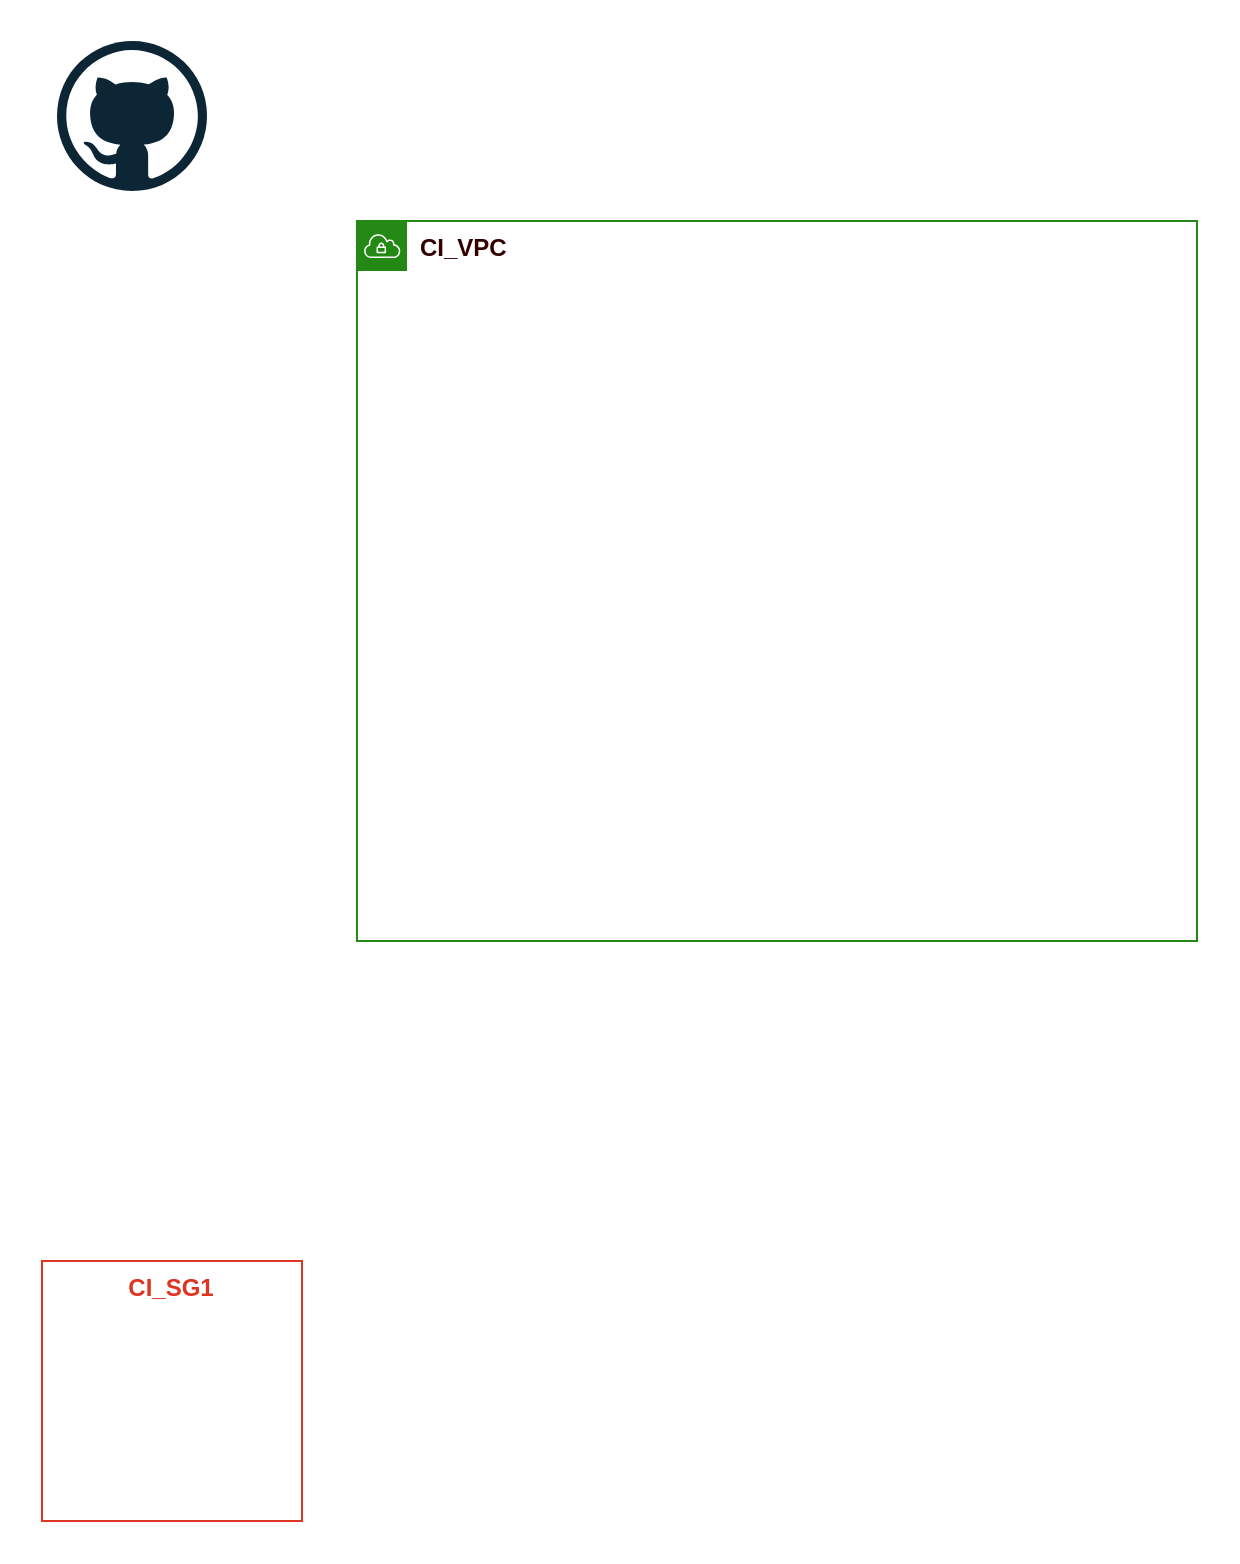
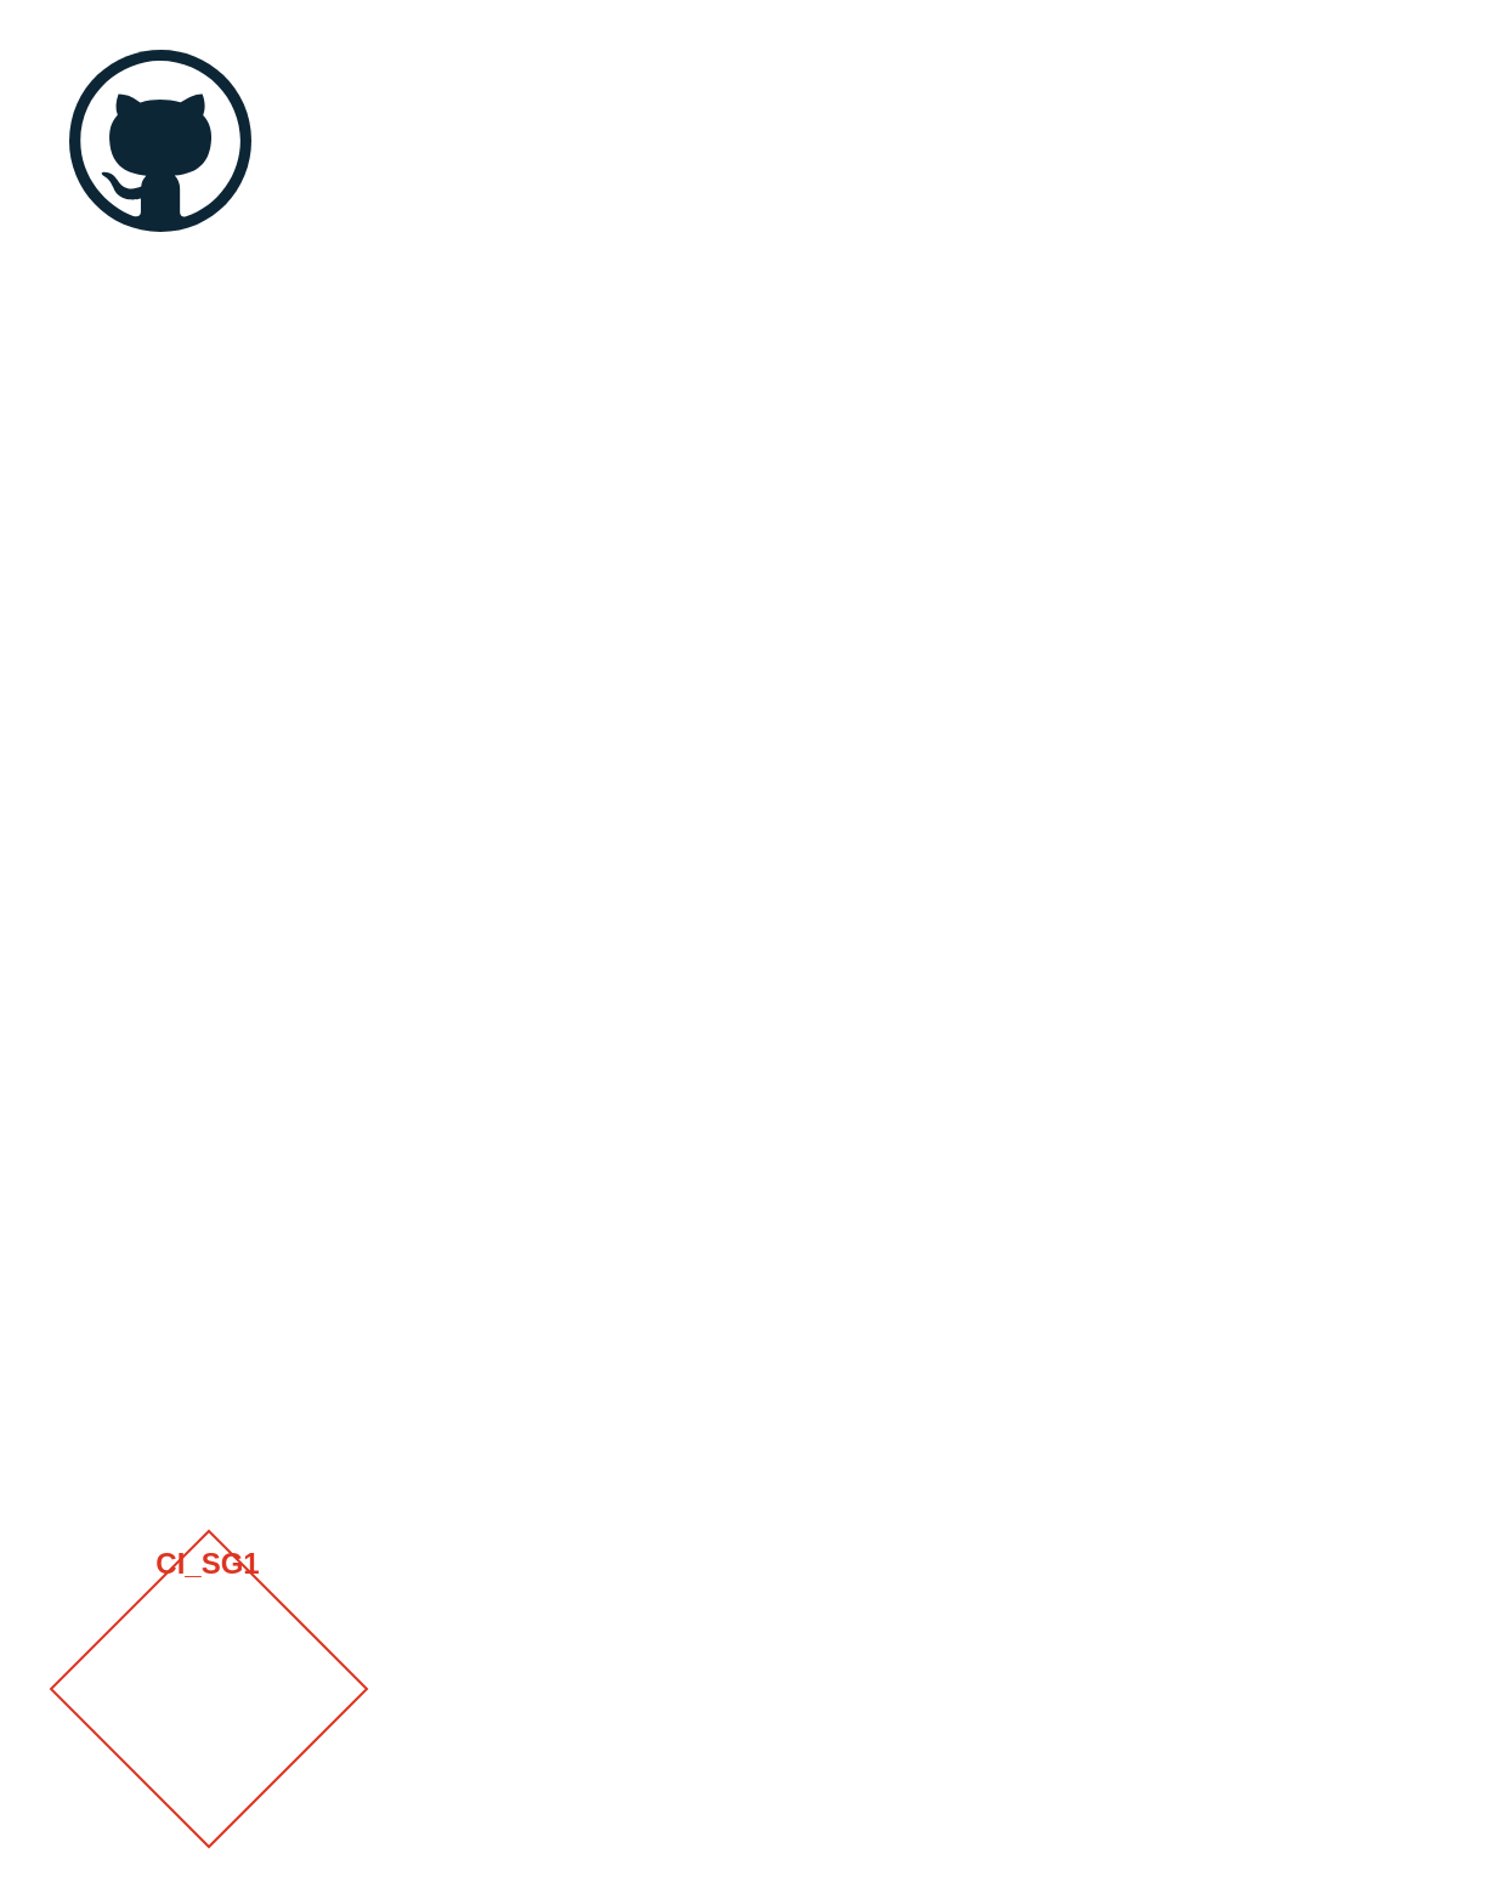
- <mxCell id="2" value="&lt;b&gt;&lt;font color=&quot;#330000&quot;&gt;CI_VPC&lt;/font&gt;&lt;/b&gt;" style="points=[[0,0],[0.25,0],[0.5,0],[0.75,0],[1,0],[1,0.25],[1,0.5],[1,0.75],[1,1],[0.75,1],[0.5,1],[0.25,1],[0,1],[0,0.75],[0,0.5],[0,0.25]];outlineConnect=0;gradientColor=none;html=1;whiteSpace=wrap;fontSize=12;fontStyle=0;shape=mxgraph.aws4.group;grIcon=mxgraph.aws4.group_vpc;strokeColor=#248814;fillColor=none;verticalAlign=top;align=left;spacingLeft=30;fontColor=#AAB7B8;dashed=0;" vertex="1" parent="1"><mxGeometry x="178" y="110" width="420" height="360" as="geometry" /></mxCell>
- <mxCell id="5" value="CI_SG1" style="fillColor=none;strokeColor=#DD3522;verticalAlign=top;fontStyle=1;fontColor=#DD3522;" vertex="1" parent="1"><mxGeometry x="20.5" y="630" width="130" height="130" as="geometry" /></mxCell>
+ <mxCell id="5" value="CI_SG1" style="rhombus;fillColor=none;strokeColor=#DD3522;verticalAlign=top;fontStyle=1;fontColor=#DD3522;" vertex="1" parent="1"><mxGeometry x="20.5" y="630" width="130" height="130" as="geometry" /></mxCell>
